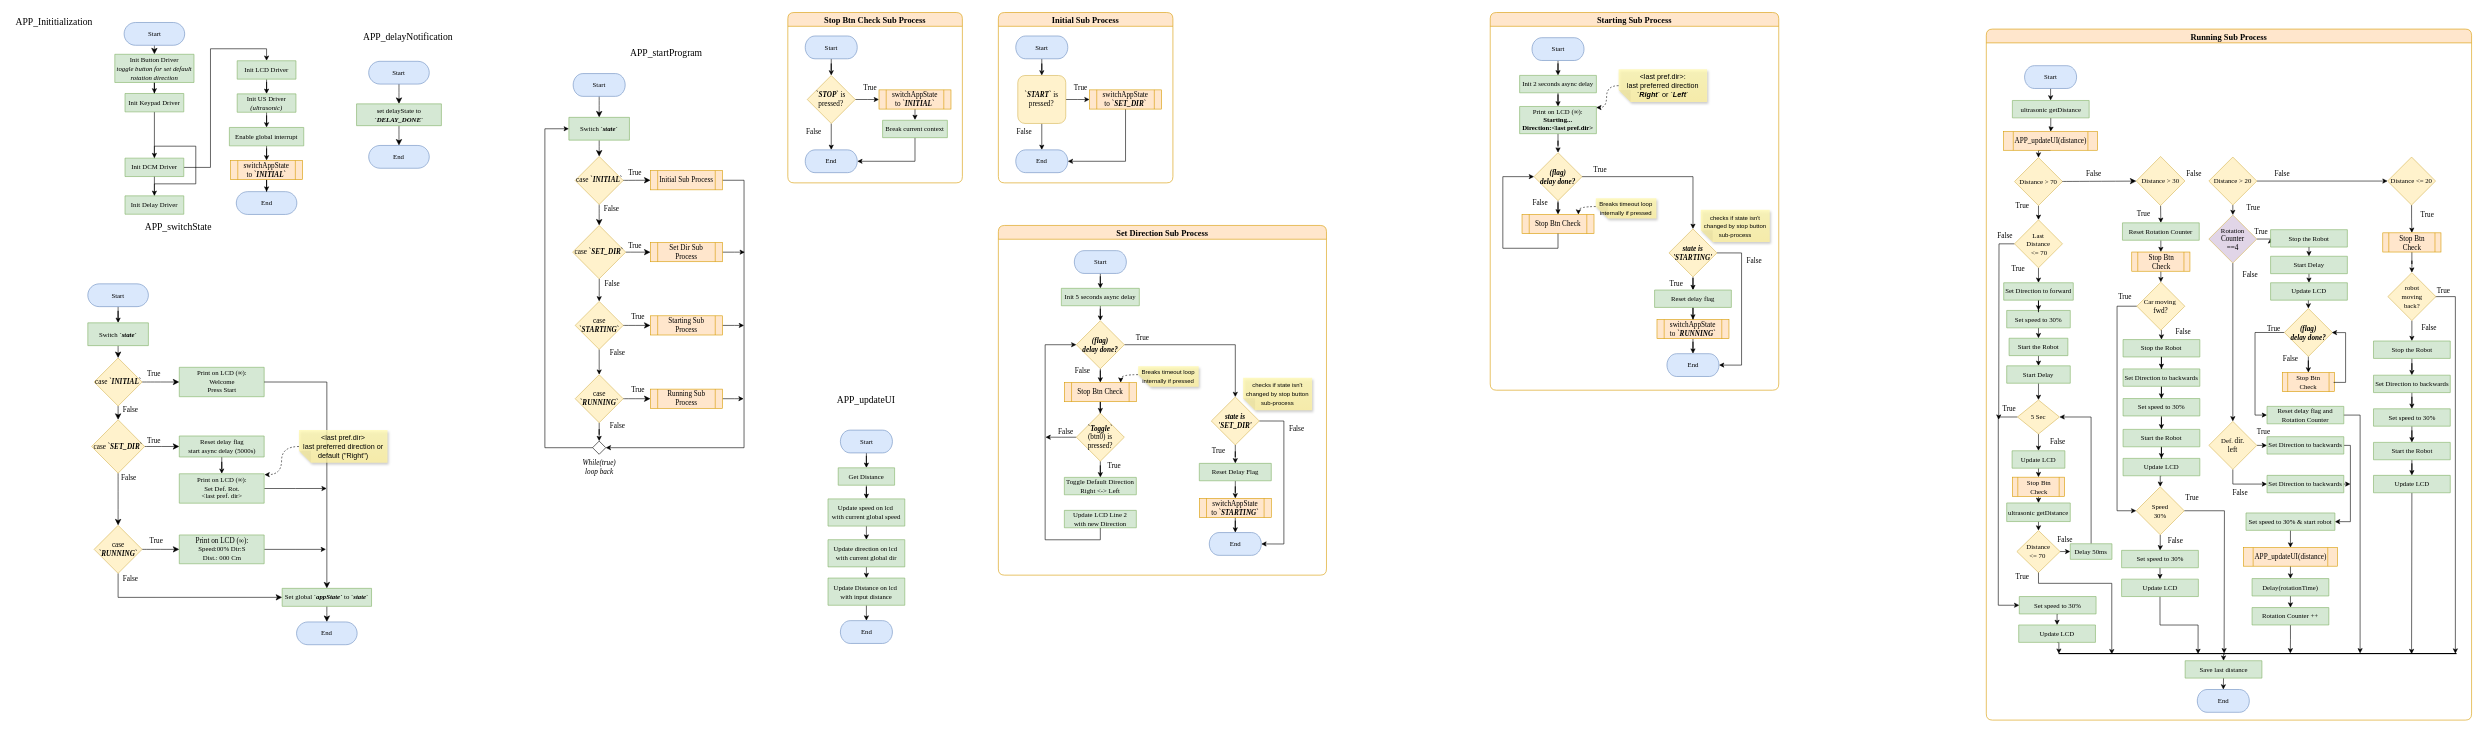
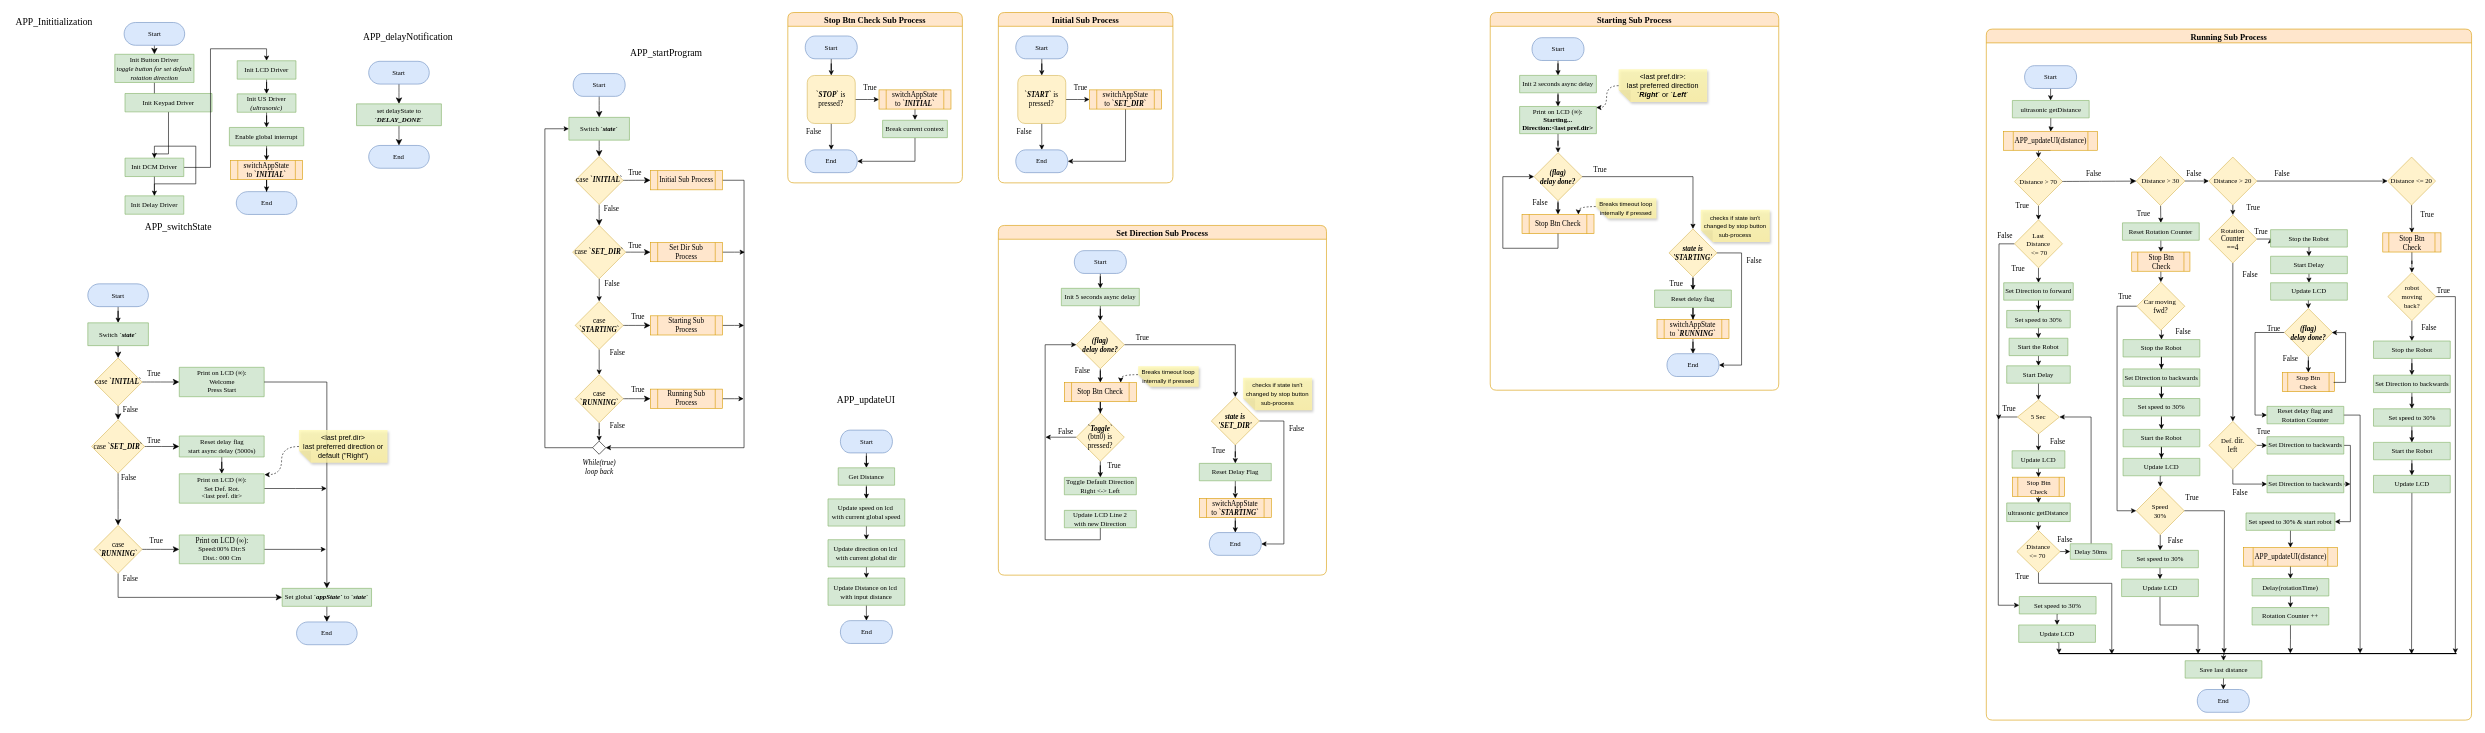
- <mxCell id="146" value="`&lt;b&gt;&lt;i&gt;STOP&lt;/i&gt;&lt;/b&gt;` is&lt;br&gt;pressed?" style="rhombus;whiteSpace=wrap;html=1;fontSize=12;fontFamily=Calibri;fillColor=#fff2cc;strokeColor=#d6b656;" parent="141" vertex="1"><mxGeometry x="32.38" y="105.0" width="80" height="80" as="geometry" /></mxCell>
+ <mxCell id="146" value="`&lt;b&gt;&lt;i&gt;STOP&lt;/i&gt;&lt;/b&gt;` is&lt;br&gt;pressed?" style="whiteSpace=wrap;html=1;fontSize=12;fontFamily=Calibri;fillColor=#fff2cc;strokeColor=#d6b656;rounded=1;" parent="141" vertex="1"><mxGeometry x="32.38" y="105.0" width="80" height="80" as="geometry" /></mxCell>
- <mxCell id="43" value="&lt;div style=&quot;&quot;&gt;&lt;span style=&quot;font-size: 11.29px;&quot;&gt;Init Keypad Driver&lt;/span&gt;&lt;/div&gt;" style="verticalAlign=middle;align=center;overflow=width;vsdxID=274;fillColor=#d5e8d4;shape=stencil(nZBLDoAgDERP0z3SIyjew0SURgSD+Lu9kMZoXLhwN9O+tukAlrNpJg1SzDH4QW/URgNYgZTkjA4UkwJUgGXng+6DX1zLfmoymdXo17xh5zmRJ6Q42BWCfc2oJfdAr+Yv+AP9Cb7OJ3H/2JG1HNGz/84klThPVCc=);strokeColor=#82b366;spacingTop=-1;spacingBottom=-1;spacingLeft=-1;spacingRight=-1;points=[[0,0.5,0],[1,0.5,0],[0.5,1,0],[0.5,0,0]];labelBackgroundColor=none;rounded=1;html=1;whiteSpace=wrap;fontFamily=Calibri;" parent="1" vertex="1"><mxGeometry x="207" y="155.35" width="98" height="30.65" as="geometry" /></mxCell>
+ <mxCell id="43" value="&lt;div style=&quot;&quot;&gt;&lt;span style=&quot;font-size: 11.29px;&quot;&gt;Init Keypad Driver&lt;/span&gt;&lt;/div&gt;" style="verticalAlign=middle;align=center;overflow=width;vsdxID=274;fillColor=#d5e8d4;shape=stencil(nZBLDoAgDERP0z3SIyjew0SURgSD+Lu9kMZoXLhwN9O+tukAlrNpJg1SzDH4QW/URgNYgZTkjA4UkwJUgGXng+6DX1zLfmoymdXo17xh5zmRJ6Q42BWCfc2oJfdAr+Yv+AP9Cb7OJ3H/2JG1HNGz/84klThPVCc=);strokeColor=#82b366;spacingTop=-1;spacingBottom=-1;spacingLeft=-1;spacingRight=-1;points=[[0,0.5,0],[1,0.5,0],[0.5,1,0],[0.5,0,0]];labelBackgroundColor=none;rounded=1;html=1;whiteSpace=wrap;fontFamily=Calibri;" parent="1" vertex="1"><mxGeometry x="207" y="155.35" width="145" height="30.65" as="geometry" /></mxCell>
+ <mxCell id="203" style="edgeStyle=orthogonalEdgeStyle;rounded=0;orthogonalLoop=1;jettySize=auto;html=1;entryX=0;entryY=0.5;entryDx=0;entryDy=0;" edge="1" parent="183" source="193" target="202"><mxGeometry relative="1" as="geometry" /></mxCell>
- <mxCell id="275" value="&lt;span style=&quot;font-size: 11.29px;&quot;&gt;Rotation&lt;br&gt;&lt;/span&gt;Counter&lt;br&gt;==4" style="rhombus;whiteSpace=wrap;html=1;fontSize=12;fontFamily=Calibri;fillColor=#e1d5e7;strokeColor=#d6b656;" vertex="1" parent="183"><mxGeometry x="371" y="310" width="80" height="80" as="geometry" /></mxCell>
+ <mxCell id="275" value="&lt;span style=&quot;font-size: 11.29px;&quot;&gt;Rotation&lt;br&gt;&lt;/span&gt;Counter&lt;br&gt;==4" style="rhombus;whiteSpace=wrap;html=1;fontSize=12;fontFamily=Calibri;fillColor=#fff2cc;strokeColor=#d6b656;" vertex="1" parent="183"><mxGeometry x="371" y="310" width="80" height="80" as="geometry" /></mxCell>
